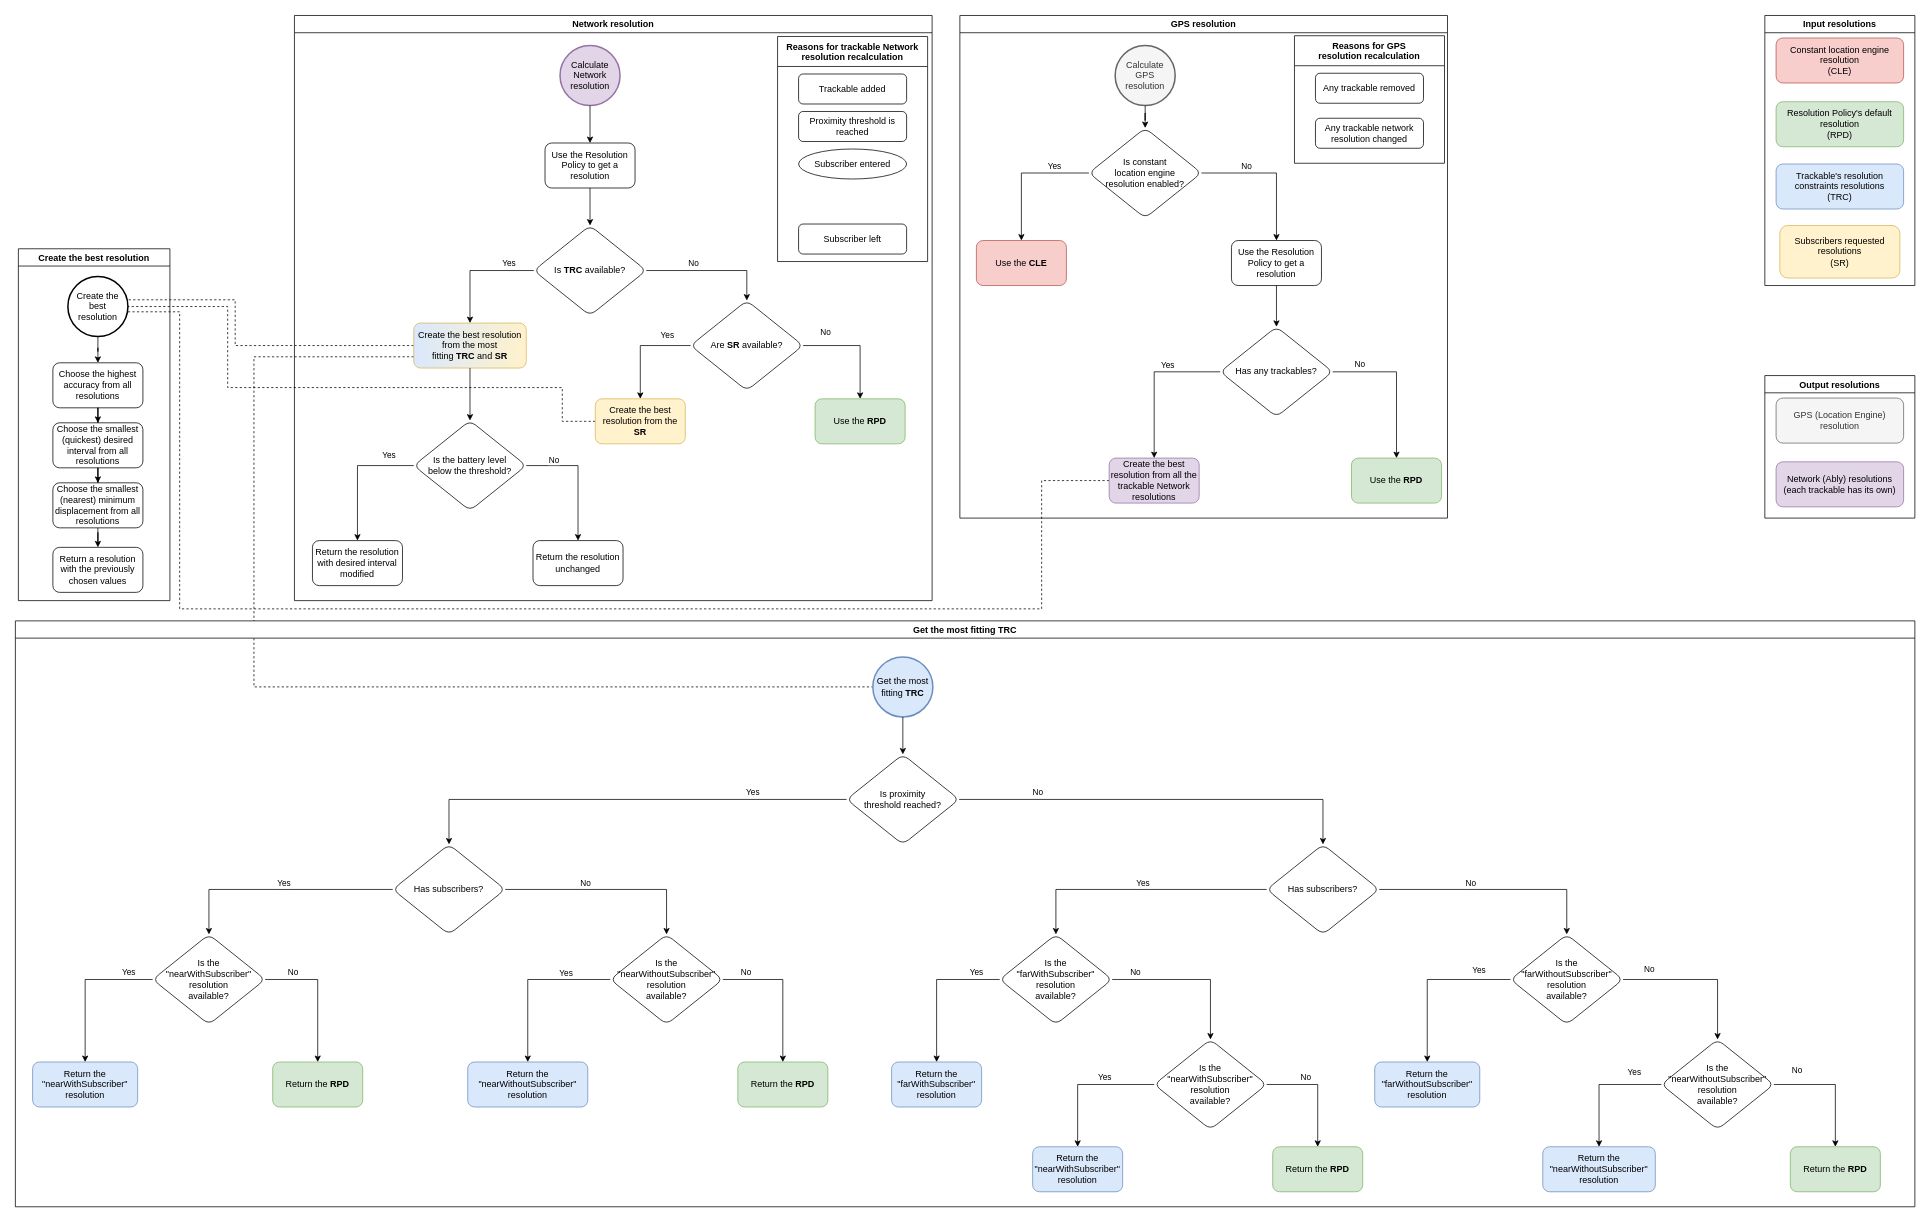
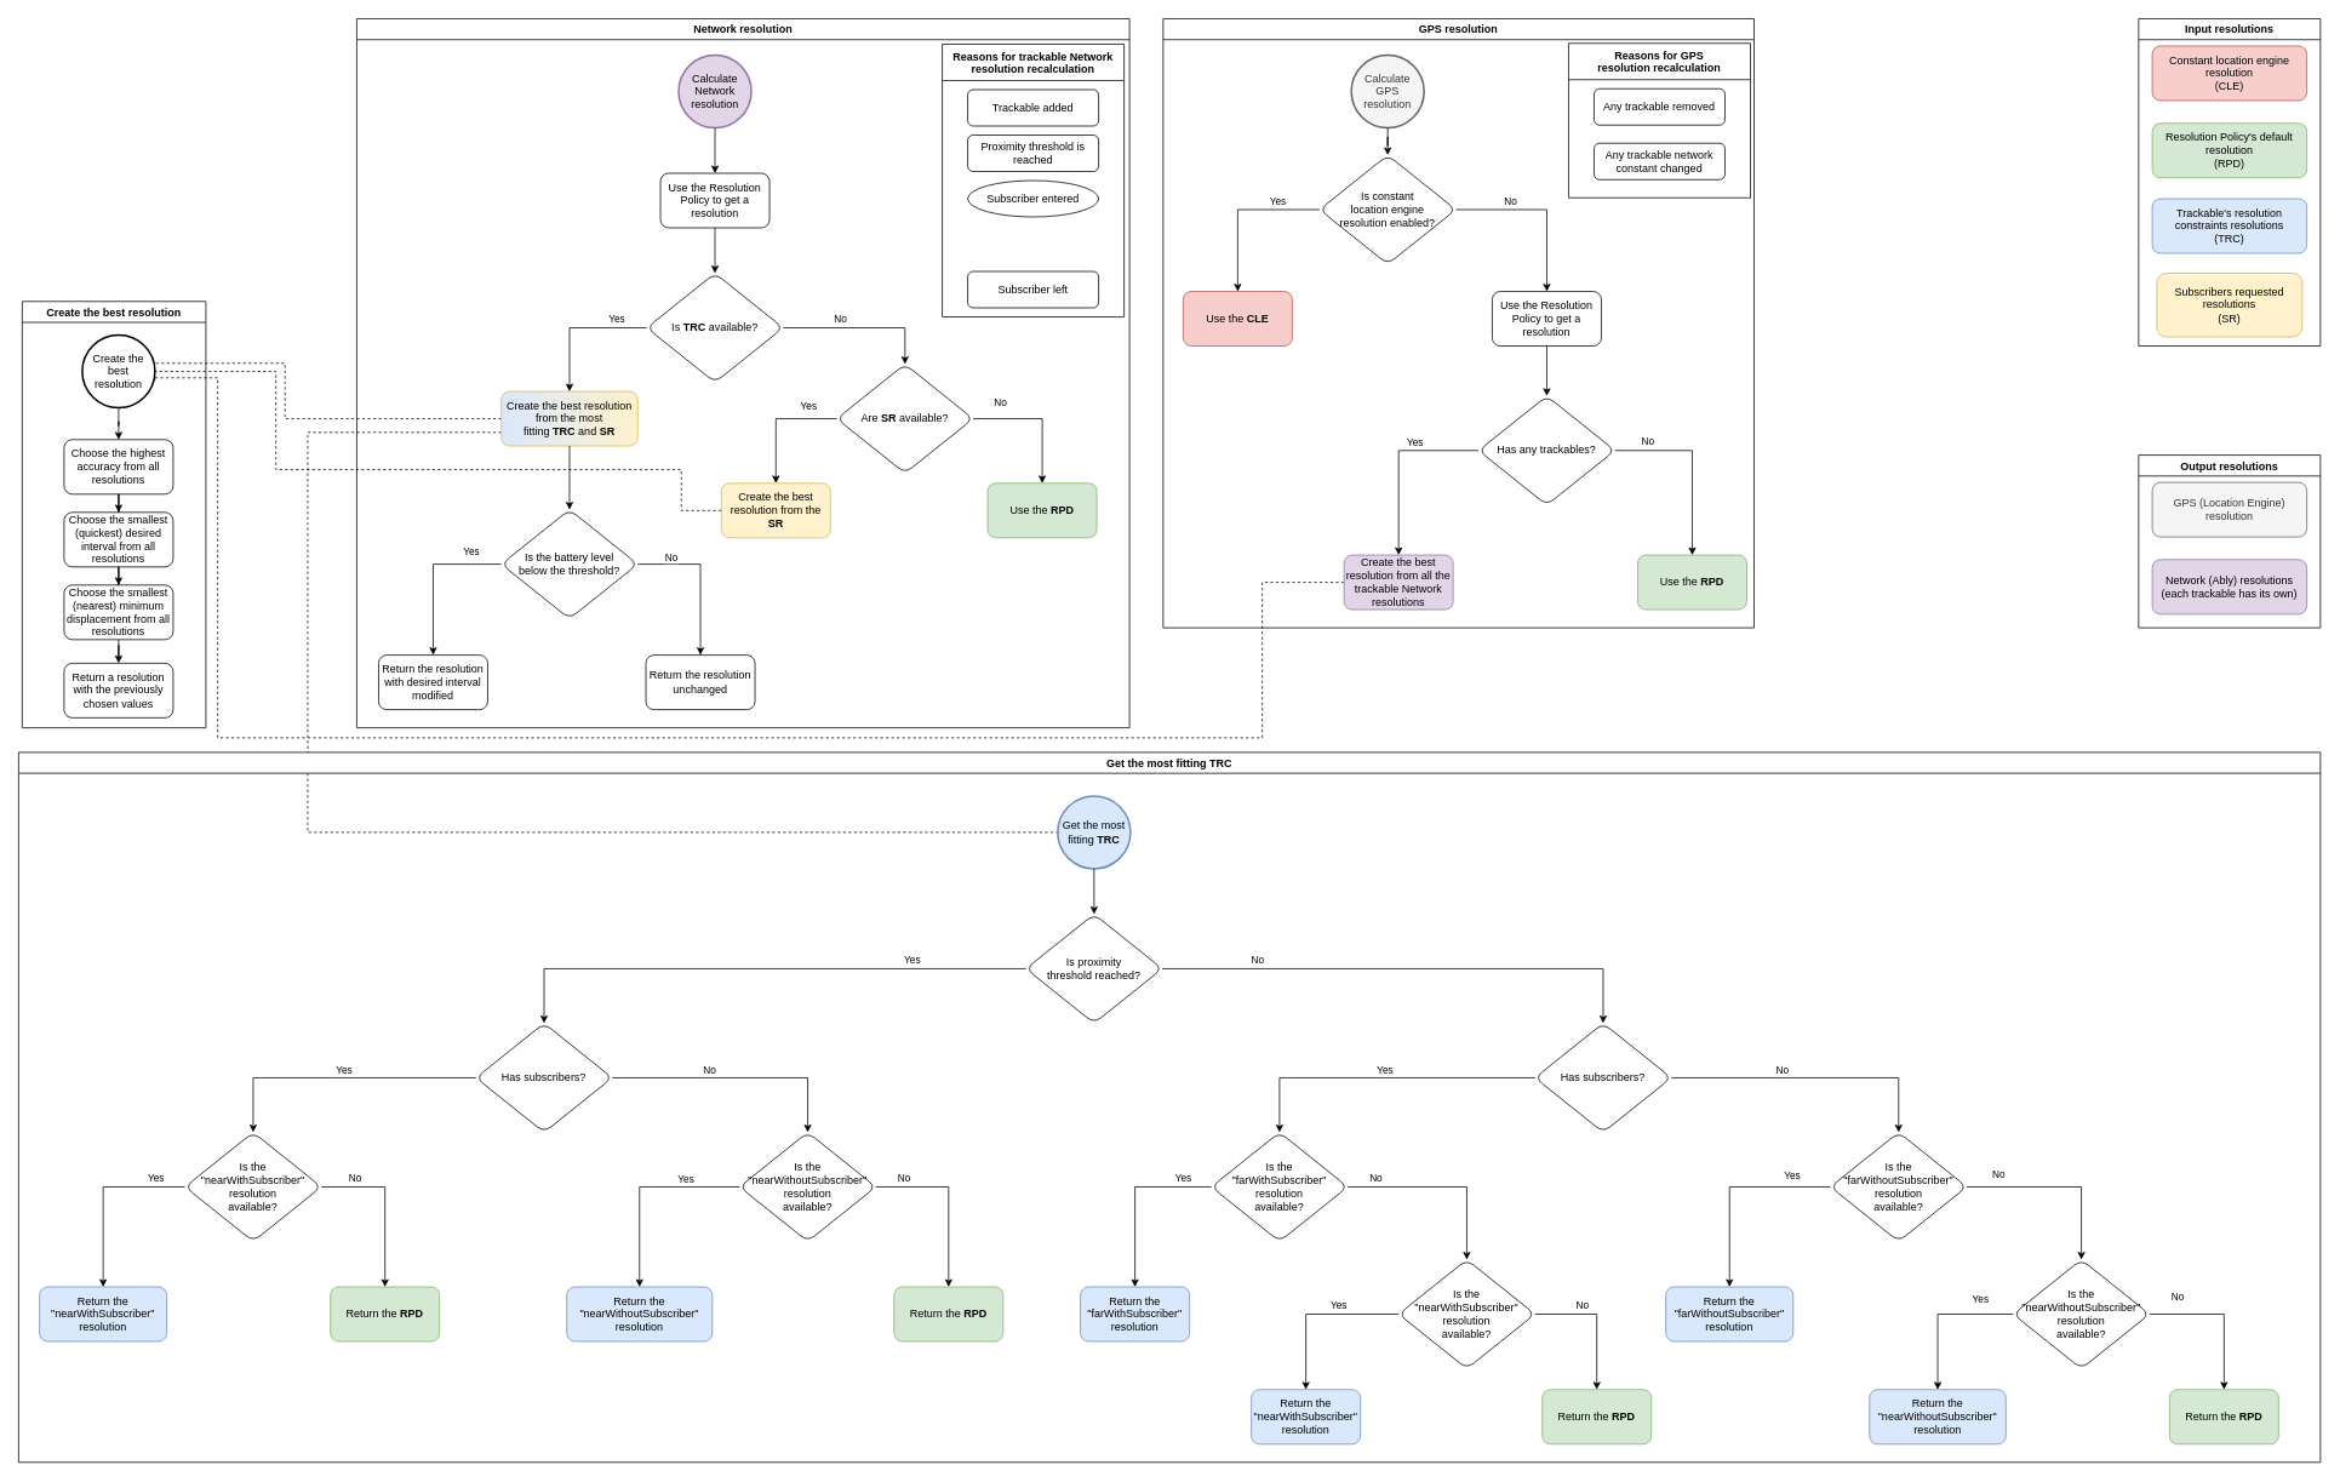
- <mxCell id="65" value="Any trackable network resolution changed" style="rounded=1;whiteSpace=wrap;html=1;fontSize=12;glass=0;strokeWidth=1;shadow=0;" parent="63" vertex="1"><mxGeometry x="28" y="110" width="144" height="40" as="geometry" /></mxCell>
+ <mxCell id="65" value="Any trackable network constant changed" style="rounded=1;whiteSpace=wrap;html=1;fontSize=12;glass=0;strokeWidth=1;shadow=0;" parent="63" vertex="1"><mxGeometry x="28" y="110" width="144" height="40" as="geometry" /></mxCell>
